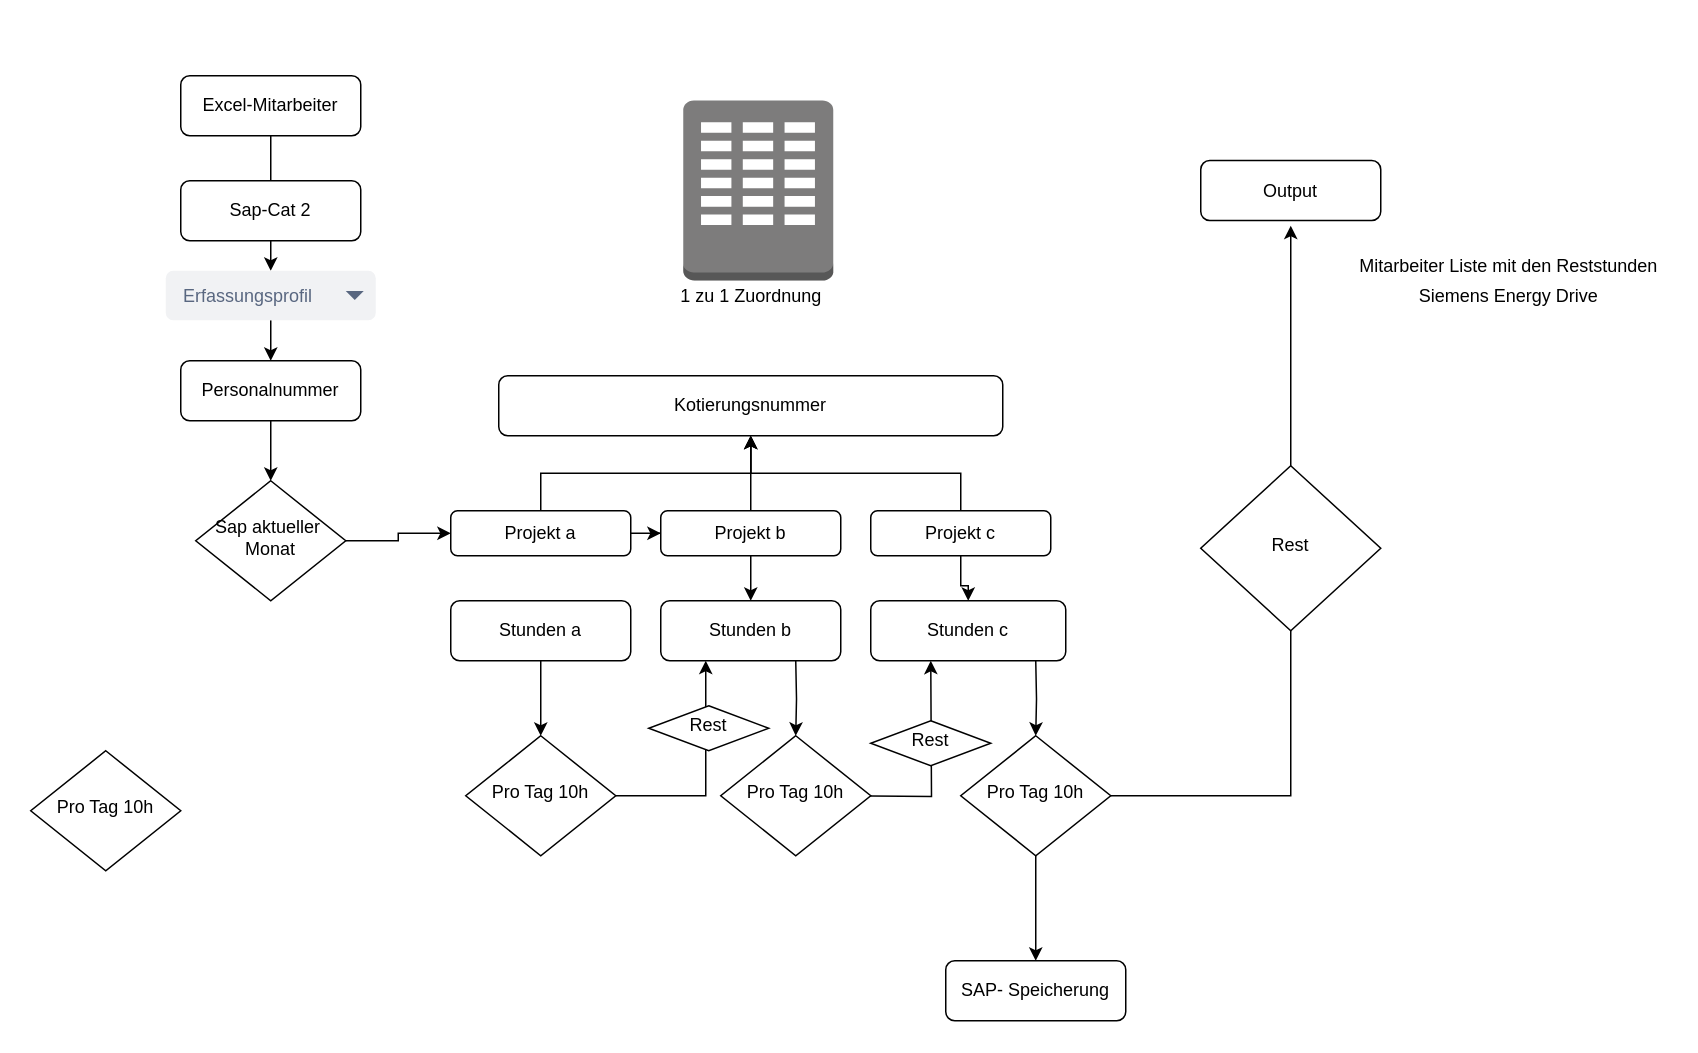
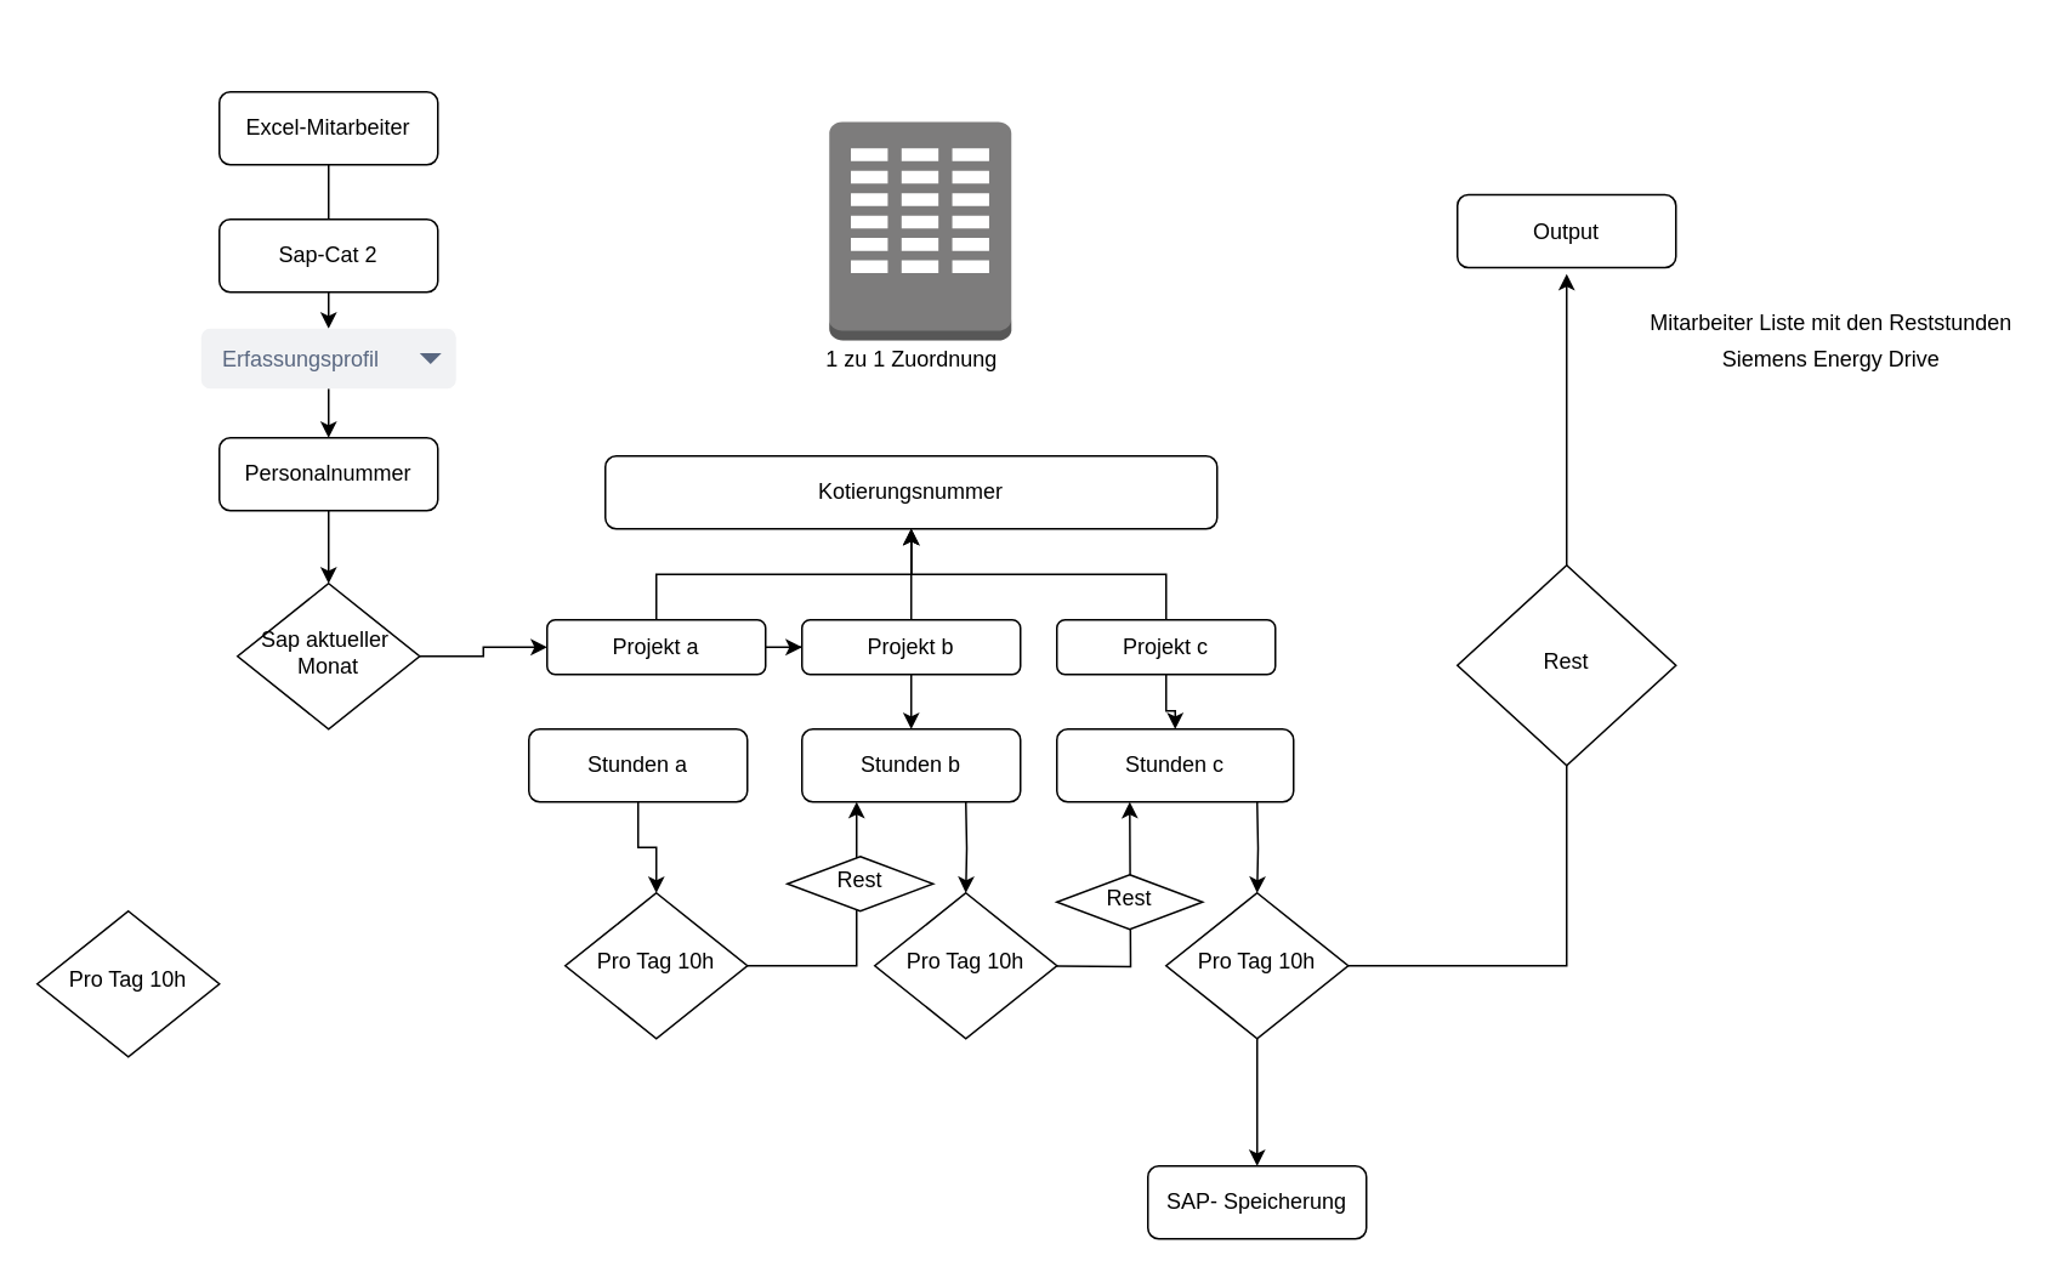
- <mxCell id="26" value="Stunden a" style="rounded=1;whiteSpace=wrap;html=1;fontSize=12;glass=0;strokeWidth=1;shadow=0;" vertex="1" parent="1"><mxGeometry x="300" y="400" width="120" height="40" as="geometry" /></mxCell>
+ <mxCell id="26" value="Stunden a" style="rounded=1;whiteSpace=wrap;html=1;fontSize=12;glass=0;strokeWidth=1;shadow=0;" vertex="1" parent="1"><mxGeometry x="290" y="400" width="120" height="40" as="geometry" /></mxCell>
